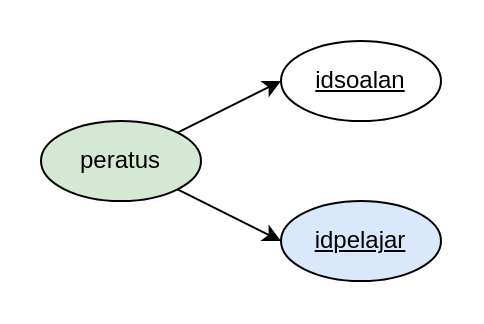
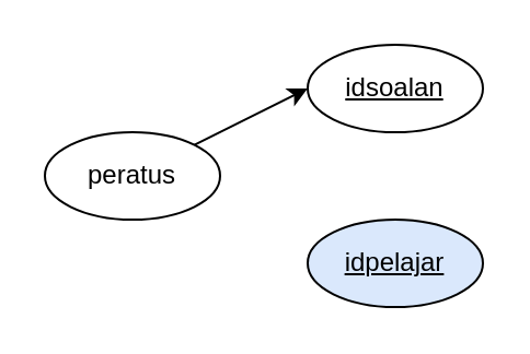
- <mxCell id="4" value="peratus" style="ellipse;whiteSpace=wrap;html=1;fillColor=#d5e8d4;" vertex="1" parent="1"><mxGeometry x="20" y="60" width="80" height="40" as="geometry" /></mxCell>
+ <mxCell id="4" value="peratus" style="ellipse;whiteSpace=wrap;html=1;" vertex="1" parent="1"><mxGeometry x="20" y="60" width="80" height="40" as="geometry" /></mxCell>
- <mxCell id="3" style="rounded=0;orthogonalLoop=1;jettySize=auto;html=1;exitX=1;exitY=1;exitDx=0;exitDy=0;entryX=0;entryY=0.5;entryDx=0;entryDy=0;" edge="1" parent="1" source="4" target="5"><mxGeometry relative="1" as="geometry" /></mxCell>
